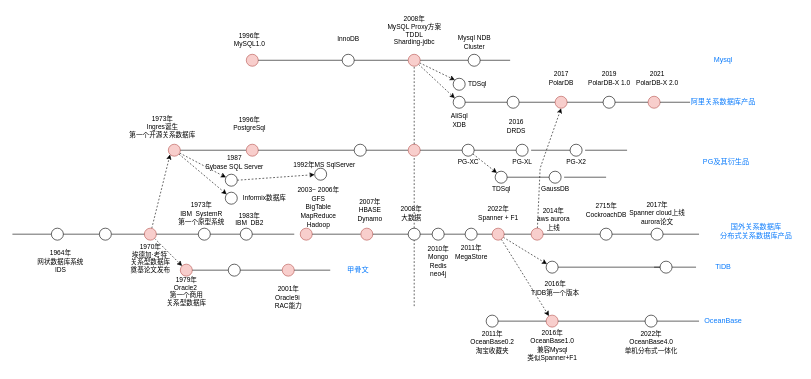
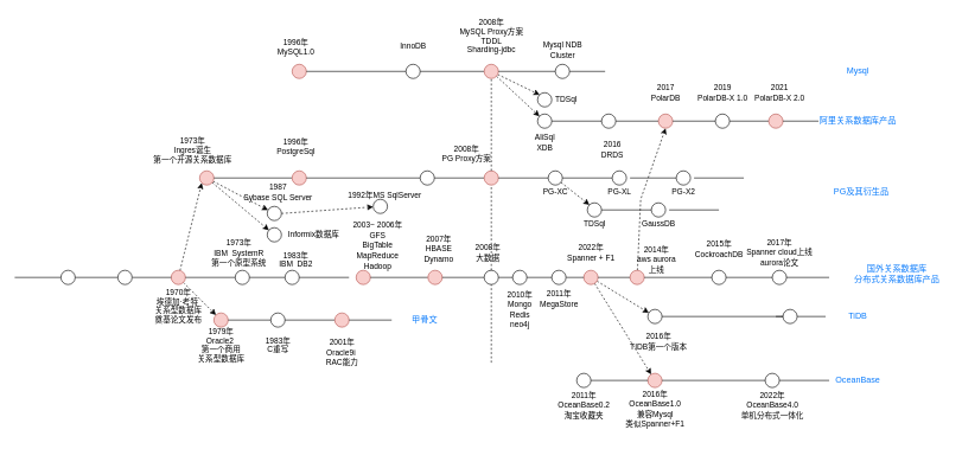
+ <mxCell id="110" value="&lt;font style=&quot;font-size: 11px&quot;&gt;2008年&lt;br&gt;&lt;/font&gt;&lt;div class=&quot;lake-content&quot; style=&quot;font-size: 11px&quot;&gt;PG Proxy方案&lt;/div&gt;" style="text;html=1;align=center;verticalAlign=middle;resizable=0;points=[];autosize=1;" vertex="1" parent="1"><mxGeometry x="615" y="200" width="80" height="30" as="geometry" /></mxCell>
- <mxCell id="142" value="&lt;span style=&quot;font-size: 11px&quot;&gt;2715年&lt;br&gt;CockroachDB&lt;br&gt;&lt;/span&gt;" style="text;html=1;align=center;verticalAlign=middle;resizable=0;points=[];autosize=1;" vertex="1" parent="1"><mxGeometry x="970" y="330" width="80" height="40" as="geometry" /></mxCell>
+ <mxCell id="142" value="&lt;span style=&quot;font-size: 11px&quot;&gt;2015年&lt;br&gt;CockroachDB&lt;br&gt;&lt;/span&gt;" style="text;html=1;align=center;verticalAlign=middle;resizable=0;points=[];autosize=1;" vertex="1" parent="1"><mxGeometry x="970" y="330" width="80" height="40" as="geometry" /></mxCell>
- <mxCell id="132" value="&lt;font style=&quot;font-size: 11px&quot;&gt;1964年&lt;br&gt;&lt;/font&gt;&lt;div class=&quot;lake-content&quot; style=&quot;font-size: 11px&quot;&gt;网状数据库系统&lt;/div&gt;&lt;div class=&quot;lake-content&quot; style=&quot;font-size: 11px&quot;&gt;IDS&lt;/div&gt;" style="text;html=1;align=center;verticalAlign=middle;resizable=0;points=[];autosize=1;" vertex="1" parent="1"><mxGeometry x="55" y="410" width="90" height="50" as="geometry" /></mxCell>
+ <mxCell id="64" value="&lt;font style=&quot;font-size: 11px&quot;&gt;1983年&lt;br&gt;&lt;/font&gt;&lt;div class=&quot;lake-content&quot; style=&quot;font-size: 11px&quot;&gt;C重写&lt;/div&gt;" style="text;html=1;align=center;verticalAlign=middle;resizable=0;points=[];autosize=1;" vertex="1" parent="1"><mxGeometry x="365" y="470" width="50" height="30" as="geometry" /></mxCell>
